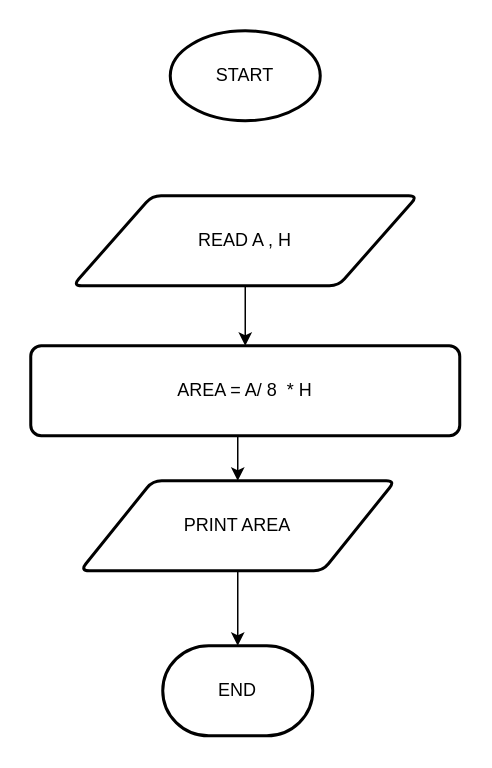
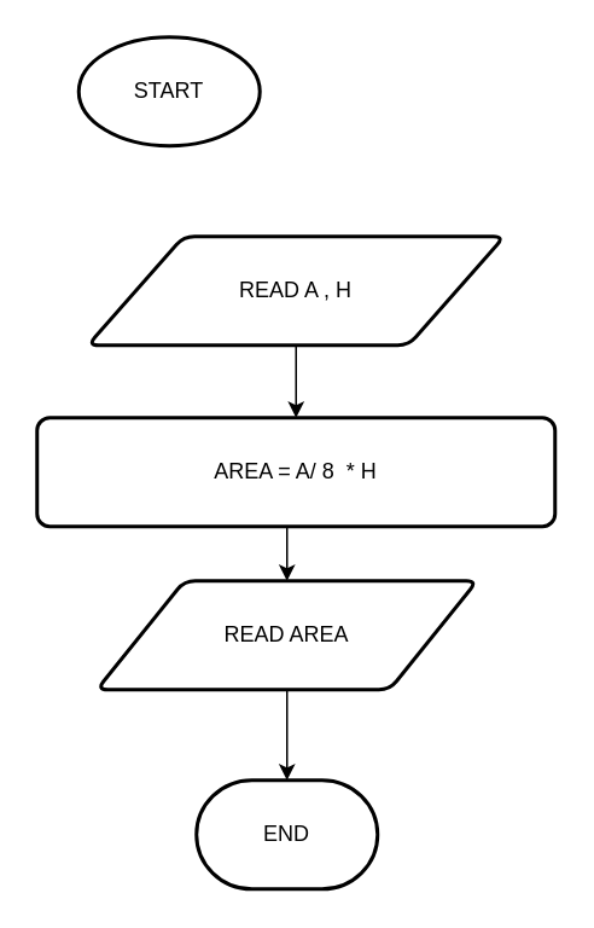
- <mxCell id="2" value="START" style="strokeWidth=2;html=1;shape=mxgraph.flowchart.start_1;whiteSpace=wrap;" vertex="1" parent="1"><mxGeometry x="113" y="20" width="100" height="60" as="geometry" /></mxCell>
+ <mxCell id="2" value="START" style="strokeWidth=2;html=1;shape=mxgraph.flowchart.start_1;whiteSpace=wrap;" vertex="1" parent="1"><mxGeometry x="43" y="20" width="100" height="60" as="geometry" /></mxCell>
- <mxCell id="7" value="PRINT AREA" style="shape=parallelogram;html=1;strokeWidth=2;perimeter=parallelogramPerimeter;whiteSpace=wrap;rounded=1;arcSize=12;size=0.23;" vertex="1" parent="1"><mxGeometry x="53" y="320" width="210" height="60" as="geometry" /></mxCell>
+ <mxCell id="7" value="READ AREA" style="shape=parallelogram;html=1;strokeWidth=2;perimeter=parallelogramPerimeter;whiteSpace=wrap;rounded=1;arcSize=12;size=0.23;" vertex="1" parent="1"><mxGeometry x="53" y="320" width="210" height="60" as="geometry" /></mxCell>
